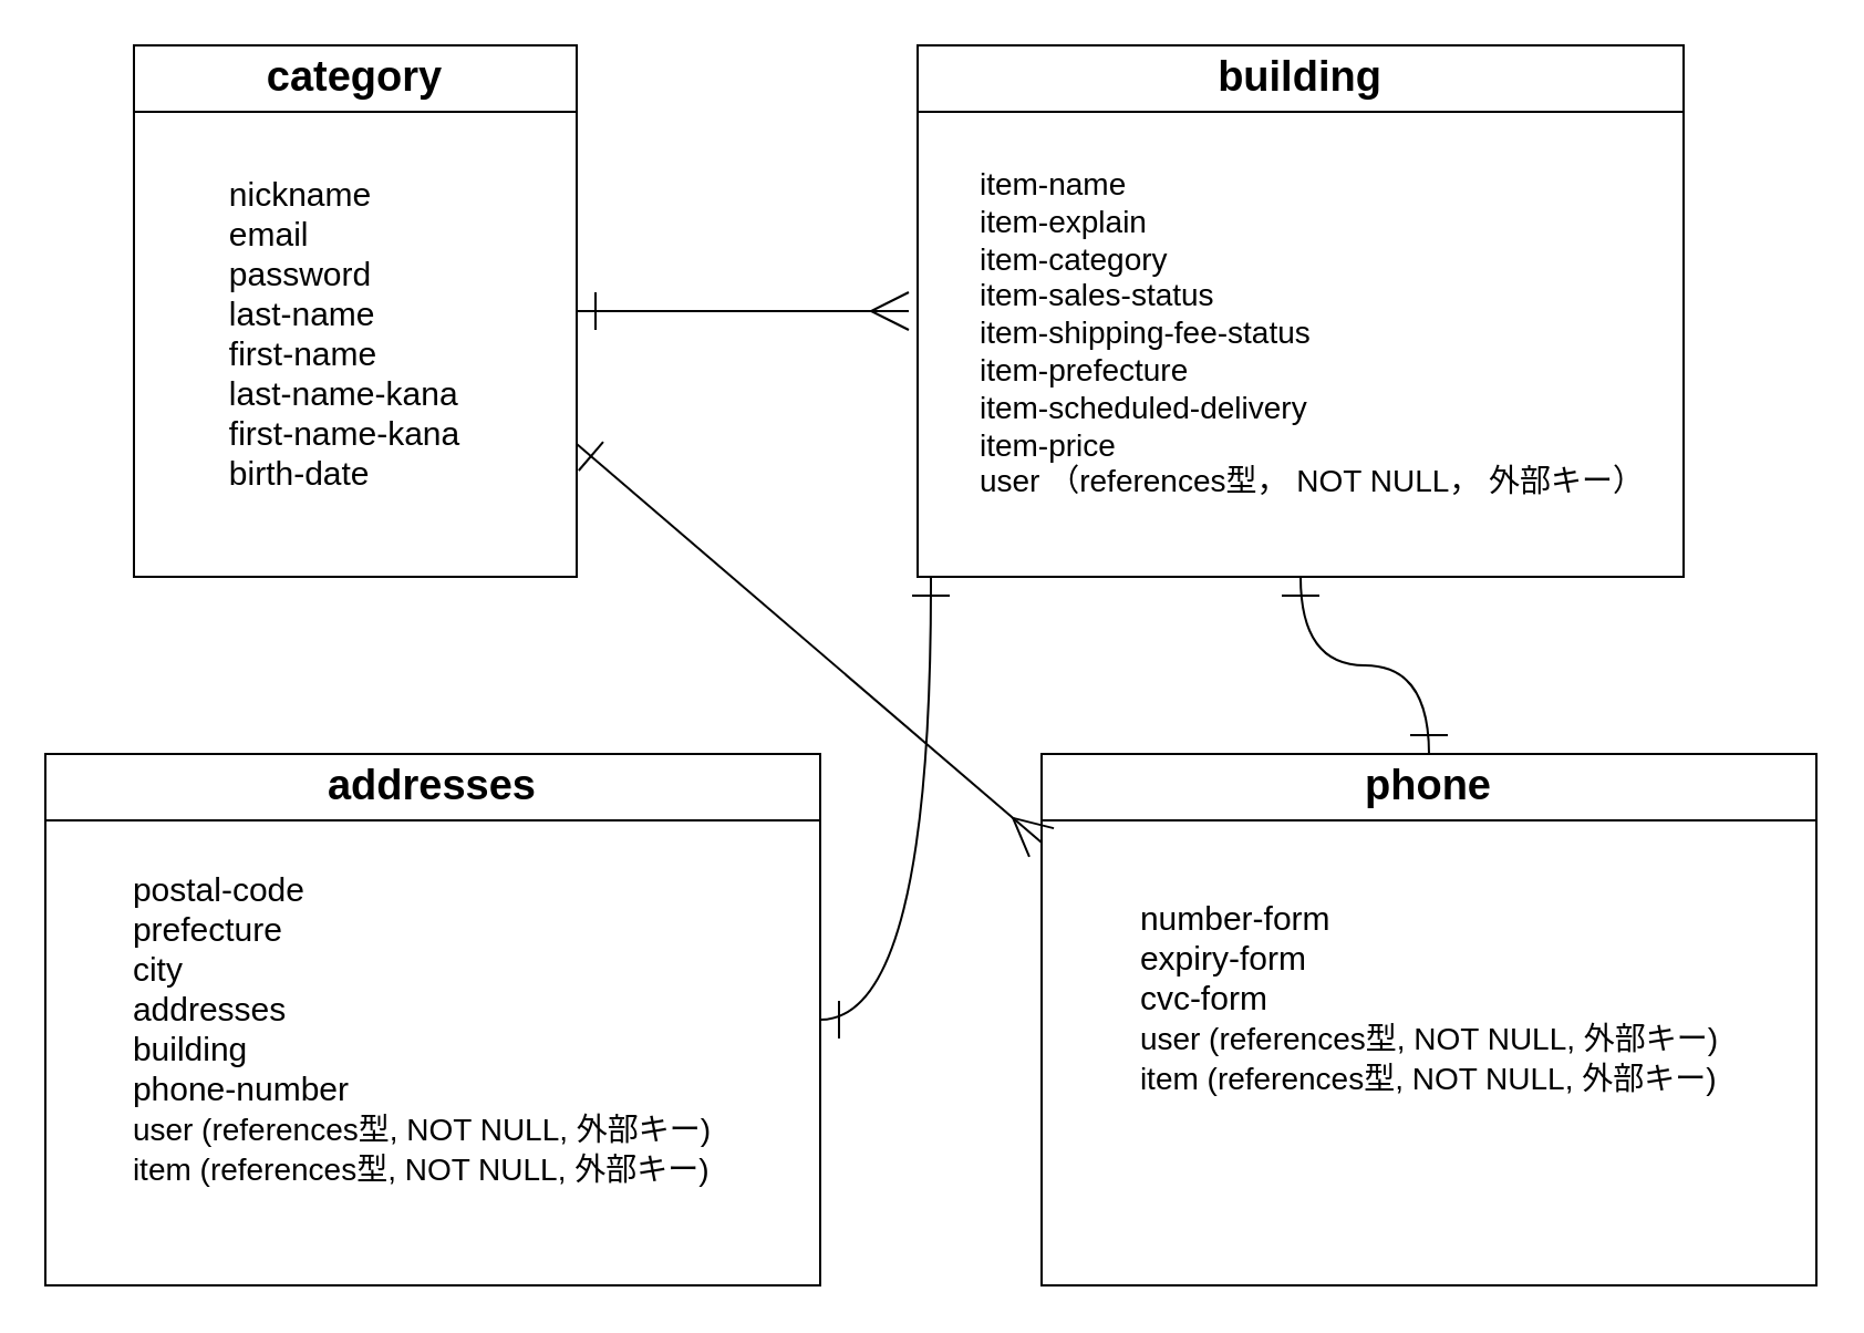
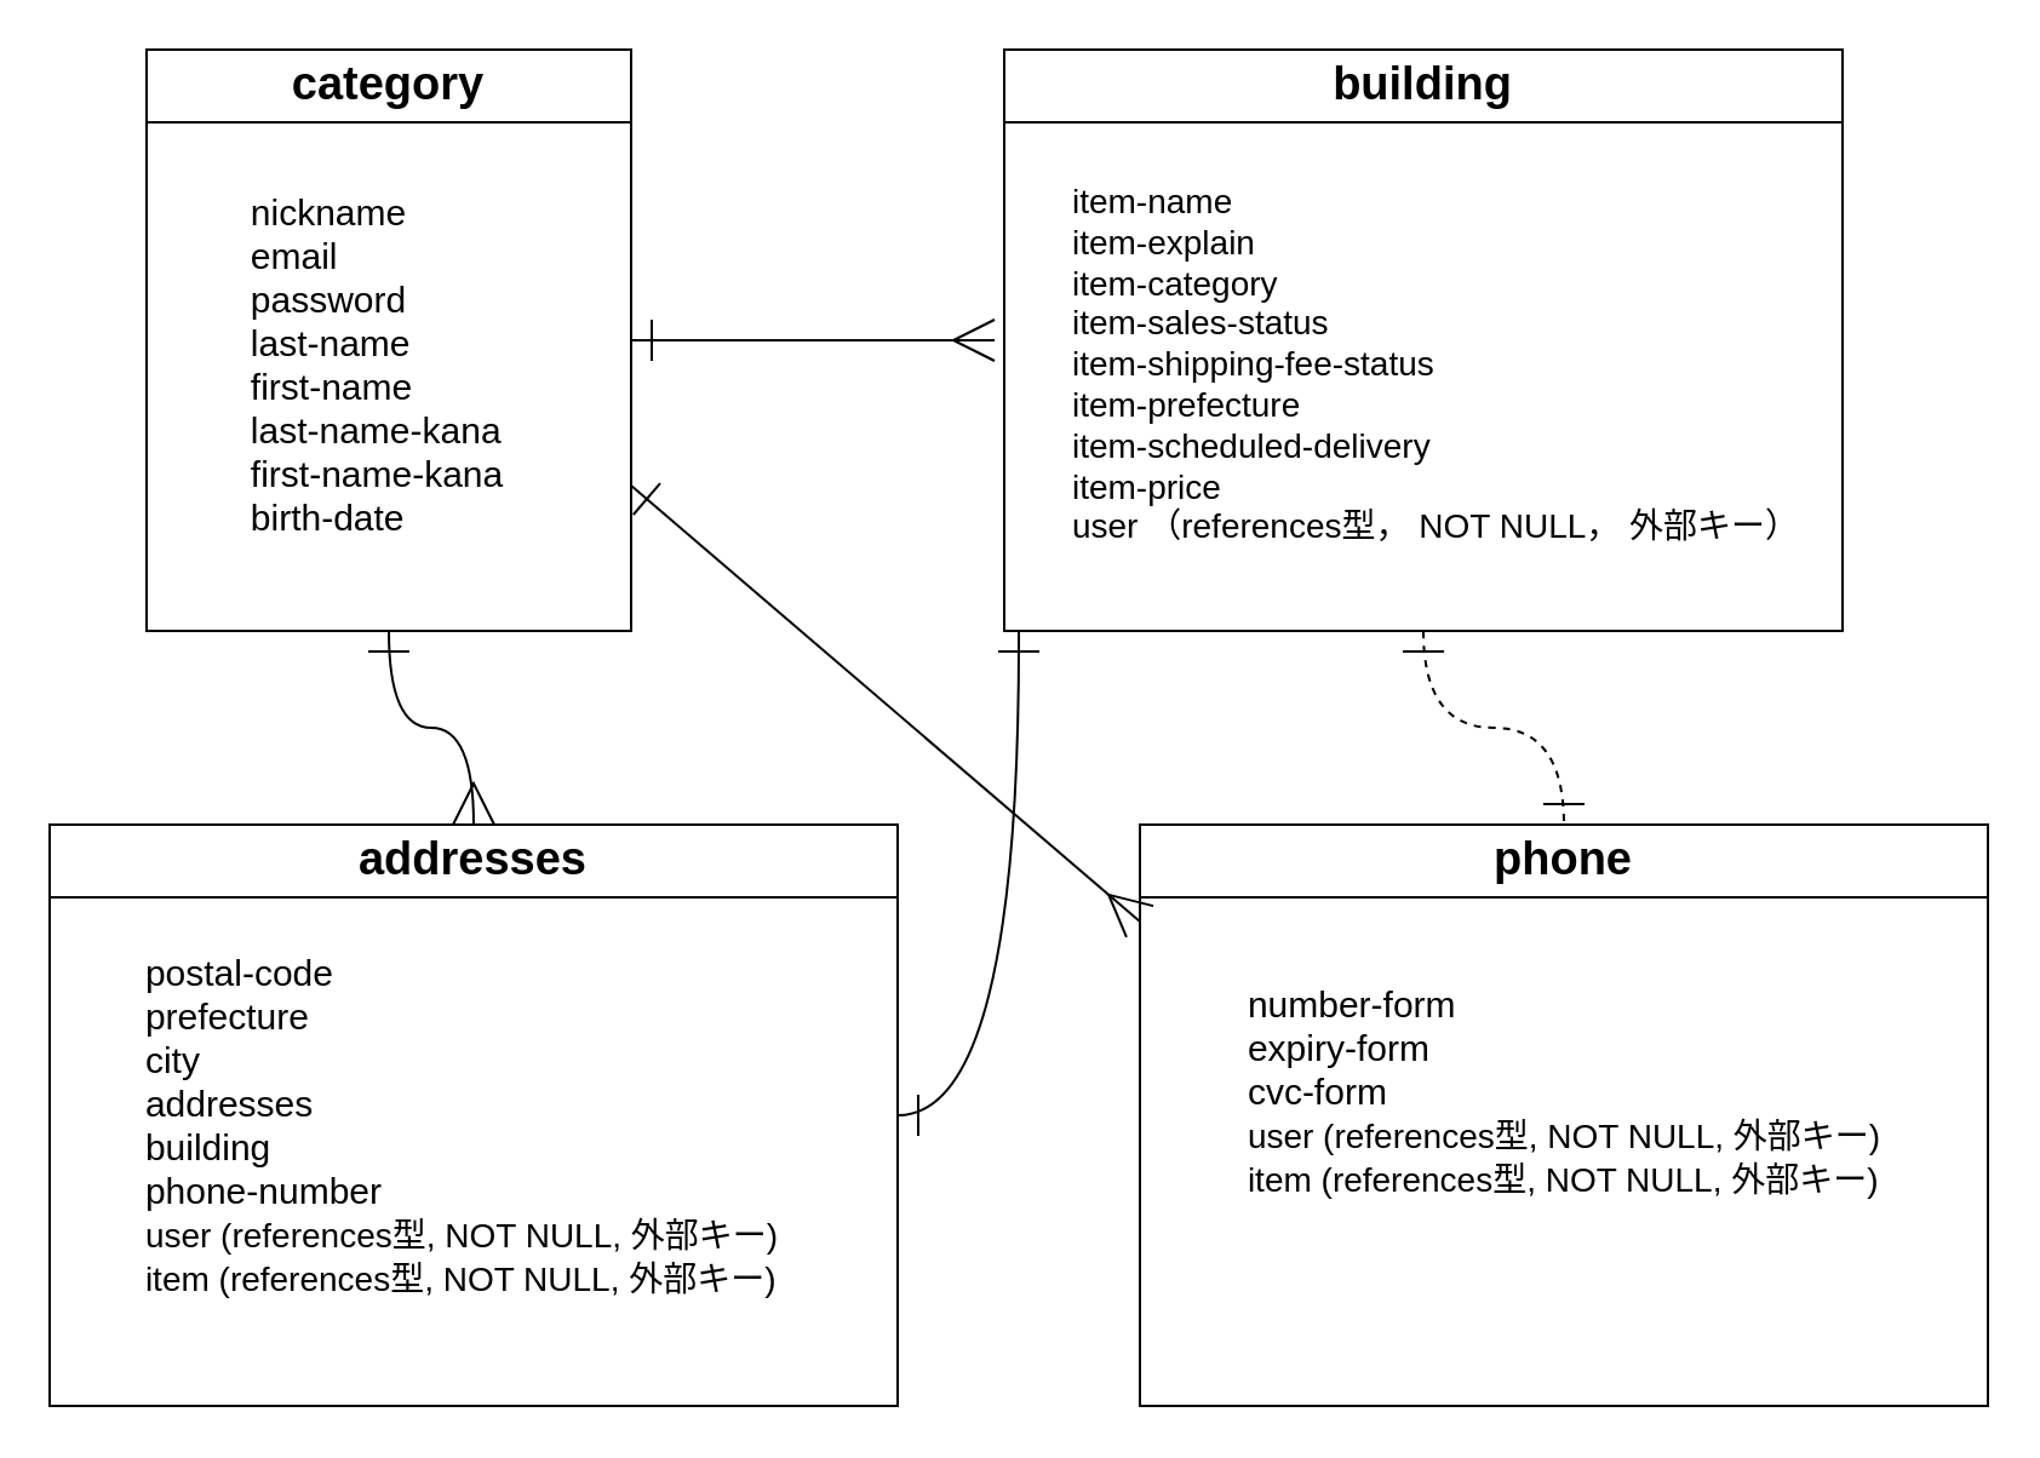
+ <mxCell id="3" style="edgeStyle=orthogonalEdgeStyle;curved=1;html=1;entryX=0.5;entryY=0;entryDx=0;entryDy=0;strokeWidth=1;startArrow=ERone;startFill=0;endArrow=ERmany;endFill=0;startSize=15;endSize=15;" parent="1" source="5" target="11" edge="1"><mxGeometry relative="1" as="geometry" /></mxCell>
- <mxCell id="7" style="edgeStyle=orthogonalEdgeStyle;html=1;strokeWidth=1;startArrow=ERone;startFill=0;endArrow=ERone;endFill=0;startSize=15;endSize=15;entryX=0.5;entryY=0;entryDx=0;entryDy=0;curved=1;" parent="1" source="8" target="13" edge="1"><mxGeometry relative="1" as="geometry"><mxPoint x="512" y="330" as="targetPoint" /></mxGeometry></mxCell>
+ <mxCell id="7" style="edgeStyle=orthogonalEdgeStyle;html=1;strokeWidth=1;startArrow=ERone;startFill=0;endArrow=ERone;endFill=0;startSize=15;endSize=15;entryX=0.5;entryY=0;entryDx=0;entryDy=0;curved=1;dashed=1;" parent="1" source="8" target="13" edge="1"><mxGeometry relative="1" as="geometry"><mxPoint x="512" y="330" as="targetPoint" /></mxGeometry></mxCell>
